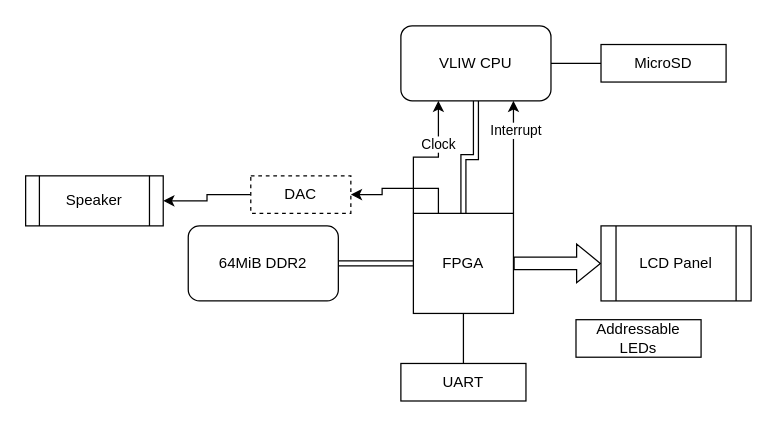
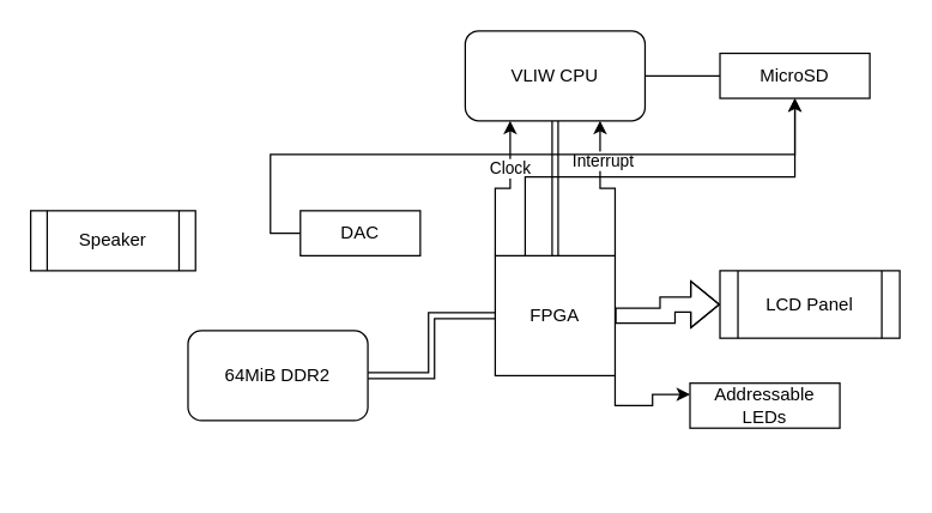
- <mxCell id="4" value="VLIW CPU" style="rounded=1;whiteSpace=wrap;html=1;" parent="1" vertex="1"><mxGeometry x="320" y="20" width="120" height="60" as="geometry" /></mxCell>
+ <mxCell id="4" value="VLIW CPU" style="rounded=1;whiteSpace=wrap;html=1;" parent="1" vertex="1"><mxGeometry x="310" y="20" width="120" height="60" as="geometry" /></mxCell>
- <mxCell id="12" style="edgeStyle=orthogonalEdgeStyle;rounded=0;orthogonalLoop=1;jettySize=auto;html=1;exitX=0.25;exitY=0;exitDx=0;exitDy=0;" edge="1" parent="1" source="13" target="21"><mxGeometry relative="1" as="geometry" /></mxCell>
+ <mxCell id="12" style="edgeStyle=orthogonalEdgeStyle;rounded=0;orthogonalLoop=1;jettySize=auto;html=1;exitX=0.25;exitY=0;exitDx=0;exitDy=0;" edge="1" parent="1" source="13" target="16"><mxGeometry relative="1" as="geometry" /></mxCell>
- <mxCell id="21" value="DAC" style="rounded=0;whiteSpace=wrap;html=1;dashed=1;" vertex="1" parent="1"><mxGeometry x="200" y="140" width="80" height="30" as="geometry" /></mxCell>
+ <mxCell id="21" value="DAC" style="rounded=0;whiteSpace=wrap;html=1;" vertex="1" parent="1"><mxGeometry x="200" y="140" width="80" height="30" as="geometry" /></mxCell>
- <mxCell id="20" style="edgeStyle=orthogonalEdgeStyle;rounded=0;orthogonalLoop=1;jettySize=auto;html=1;exitX=0;exitY=0.5;exitDx=0;exitDy=0;entryX=1;entryY=0.5;entryDx=0;entryDy=0;" edge="1" parent="1" source="21" target="22"><mxGeometry relative="1" as="geometry" /></mxCell>
+ <mxCell id="20" style="edgeStyle=orthogonalEdgeStyle;rounded=0;orthogonalLoop=1;jettySize=auto;html=1;exitX=0;exitY=0.5;exitDx=0;exitDy=0;" edge="1" parent="1" source="21" target="16"><mxGeometry relative="1" as="geometry" /></mxCell>
- <mxCell id="15" value="64MiB DDR2" style="rounded=1;whiteSpace=wrap;html=1;" parent="1" vertex="1"><mxGeometry x="150" y="180" width="120" height="60" as="geometry" /></mxCell>
+ <mxCell id="15" value="64MiB DDR2" style="rounded=1;whiteSpace=wrap;html=1;" parent="1" vertex="1"><mxGeometry x="125" y="220" width="120" height="60" as="geometry" /></mxCell>
- <mxCell id="18" value="LCD Panel" style="shape=process;whiteSpace=wrap;html=1;backgroundOutline=1;" parent="1" vertex="1"><mxGeometry x="480" y="180" width="120" height="60" as="geometry" /></mxCell>
+ <mxCell id="18" value="LCD Panel" style="shape=process;whiteSpace=wrap;html=1;backgroundOutline=1;" parent="1" vertex="1"><mxGeometry x="480" y="180" width="120" height="45" as="geometry" /></mxCell>
- <mxCell id="5" style="edgeStyle=orthogonalEdgeStyle;rounded=0;orthogonalLoop=1;jettySize=auto;html=1;exitX=0.5;exitY=1;exitDx=0;exitDy=0;entryX=0.5;entryY=0;entryDx=0;entryDy=0;endArrow=none;endFill=0;" parent="1" source="13" target="17" edge="1"><mxGeometry relative="1" as="geometry" /></mxCell>
+ <mxCell id="9" style="edgeStyle=orthogonalEdgeStyle;rounded=0;orthogonalLoop=1;jettySize=auto;html=1;exitX=1;exitY=1;exitDx=0;exitDy=0;entryX=0;entryY=0.25;entryDx=0;entryDy=0;" parent="1" source="13" target="19" edge="1"><mxGeometry relative="1" as="geometry" /></mxCell>
- <mxCell id="17" value="UART" style="rounded=0;whiteSpace=wrap;html=1;" parent="1" vertex="1"><mxGeometry x="320" y="290" width="100" height="30" as="geometry" /></mxCell>
